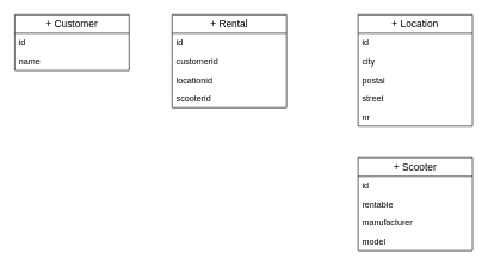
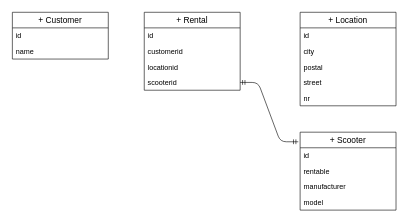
+ <mxCell id="11" value="" style="edgeStyle=entityRelationEdgeStyle;fontSize=12;html=1;endArrow=ERmandOne;startArrow=ERmandOne;entryX=-0.019;entryY=0.123;entryDx=0;entryDy=0;entryPerimeter=0;exitX=1;exitY=0.5;exitDx=0;exitDy=0;" edge="1" parent="1" source="16" target="17"><mxGeometry width="100" height="100" relative="1" as="geometry"><mxPoint x="280" y="320" as="sourcePoint" /><mxPoint x="380" y="220" as="targetPoint" /></mxGeometry></mxCell>
